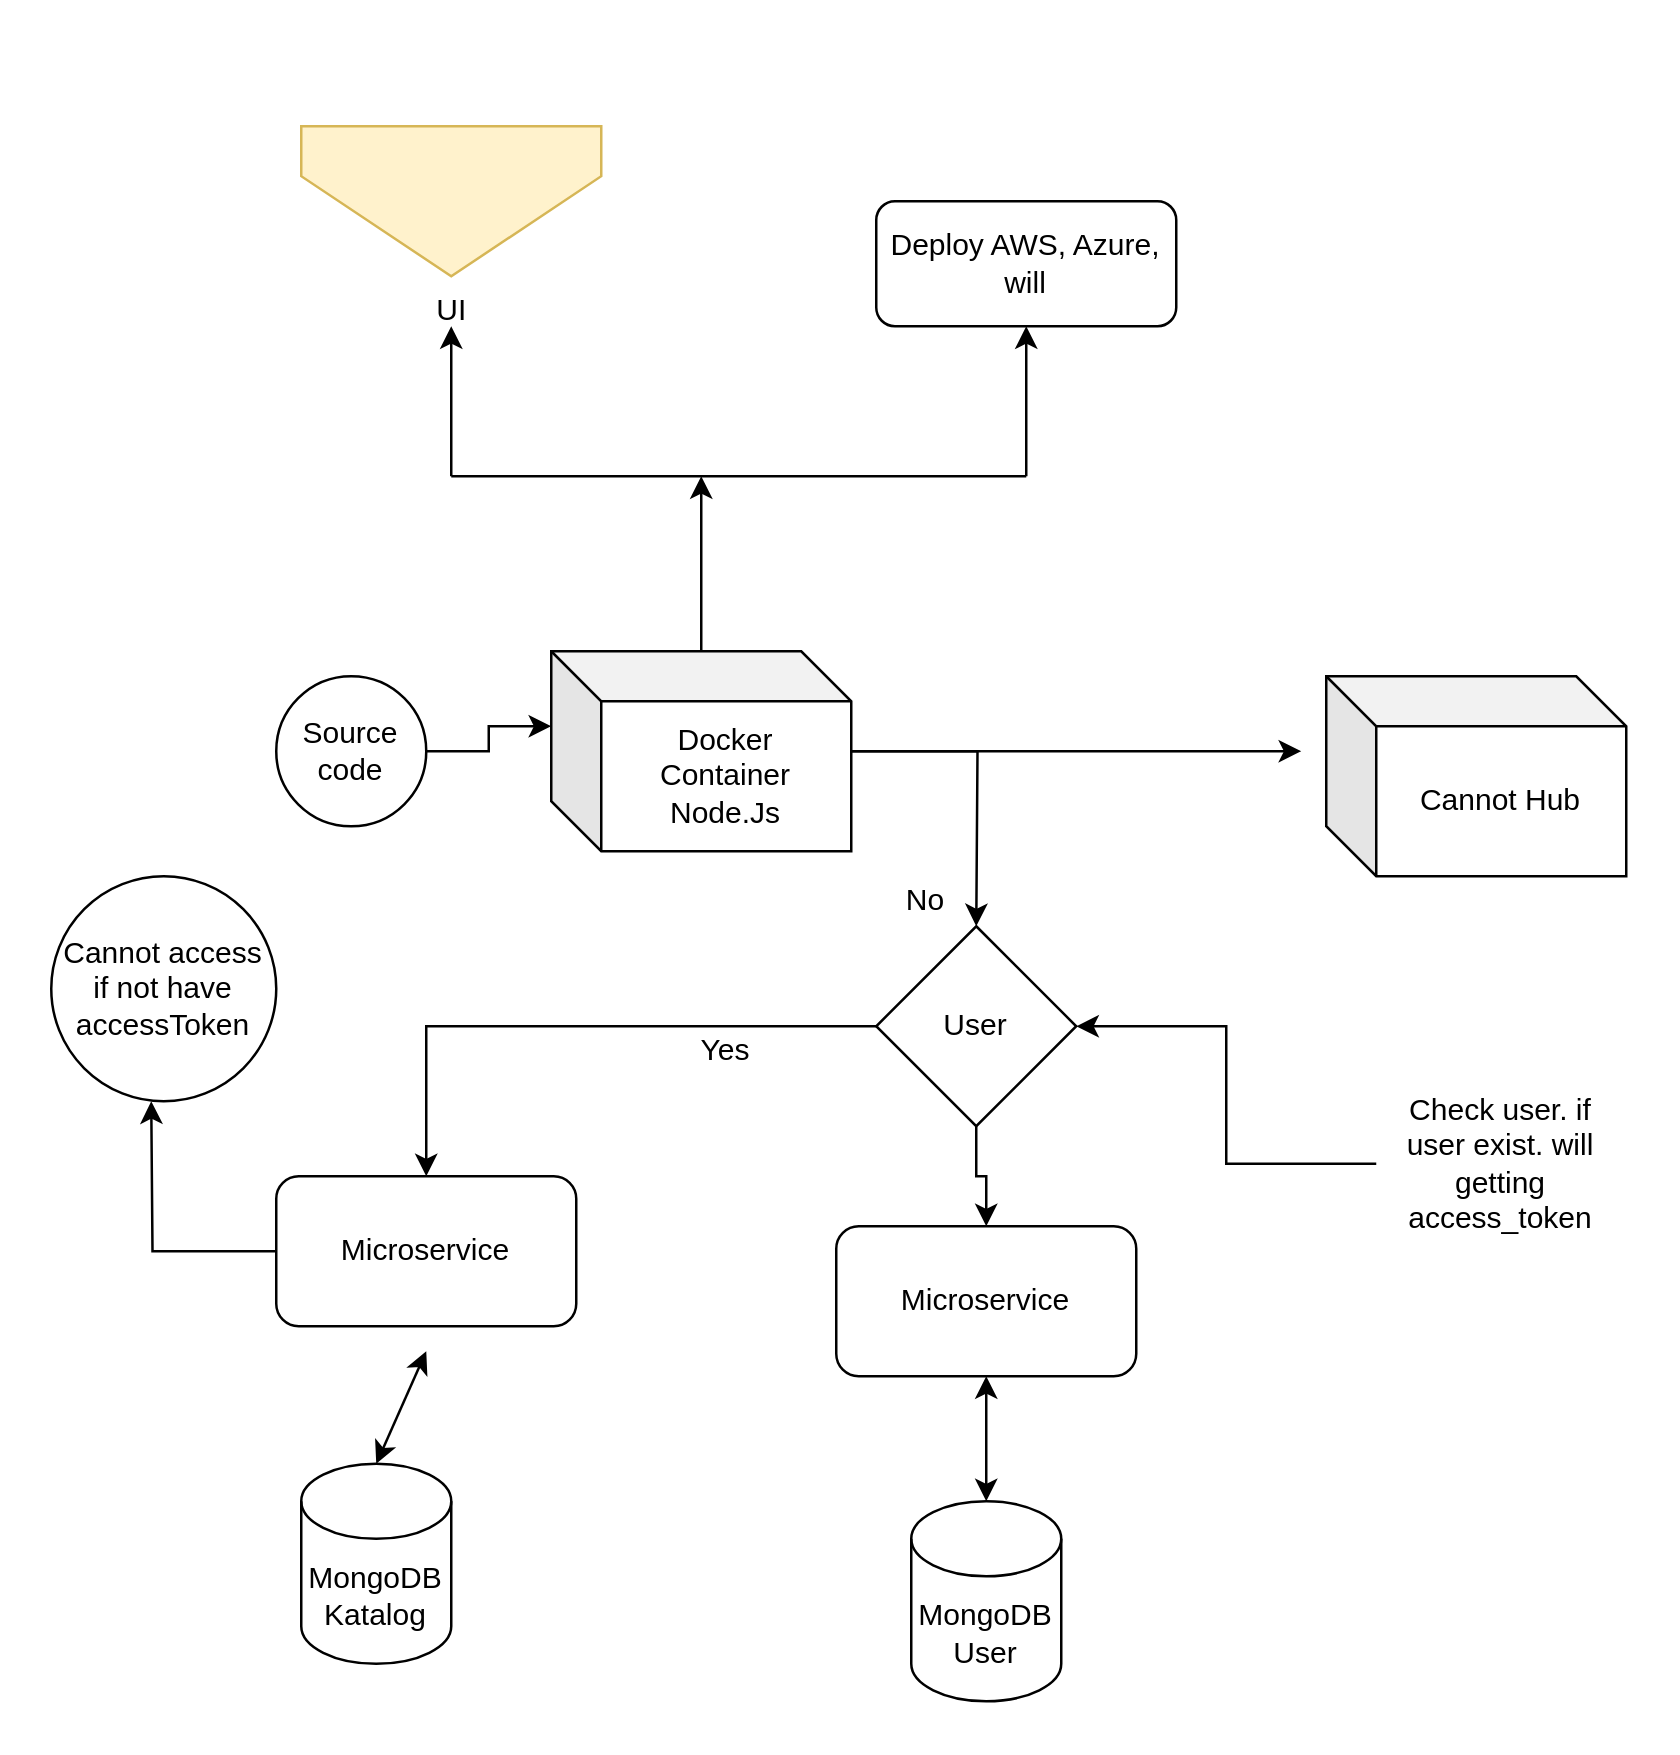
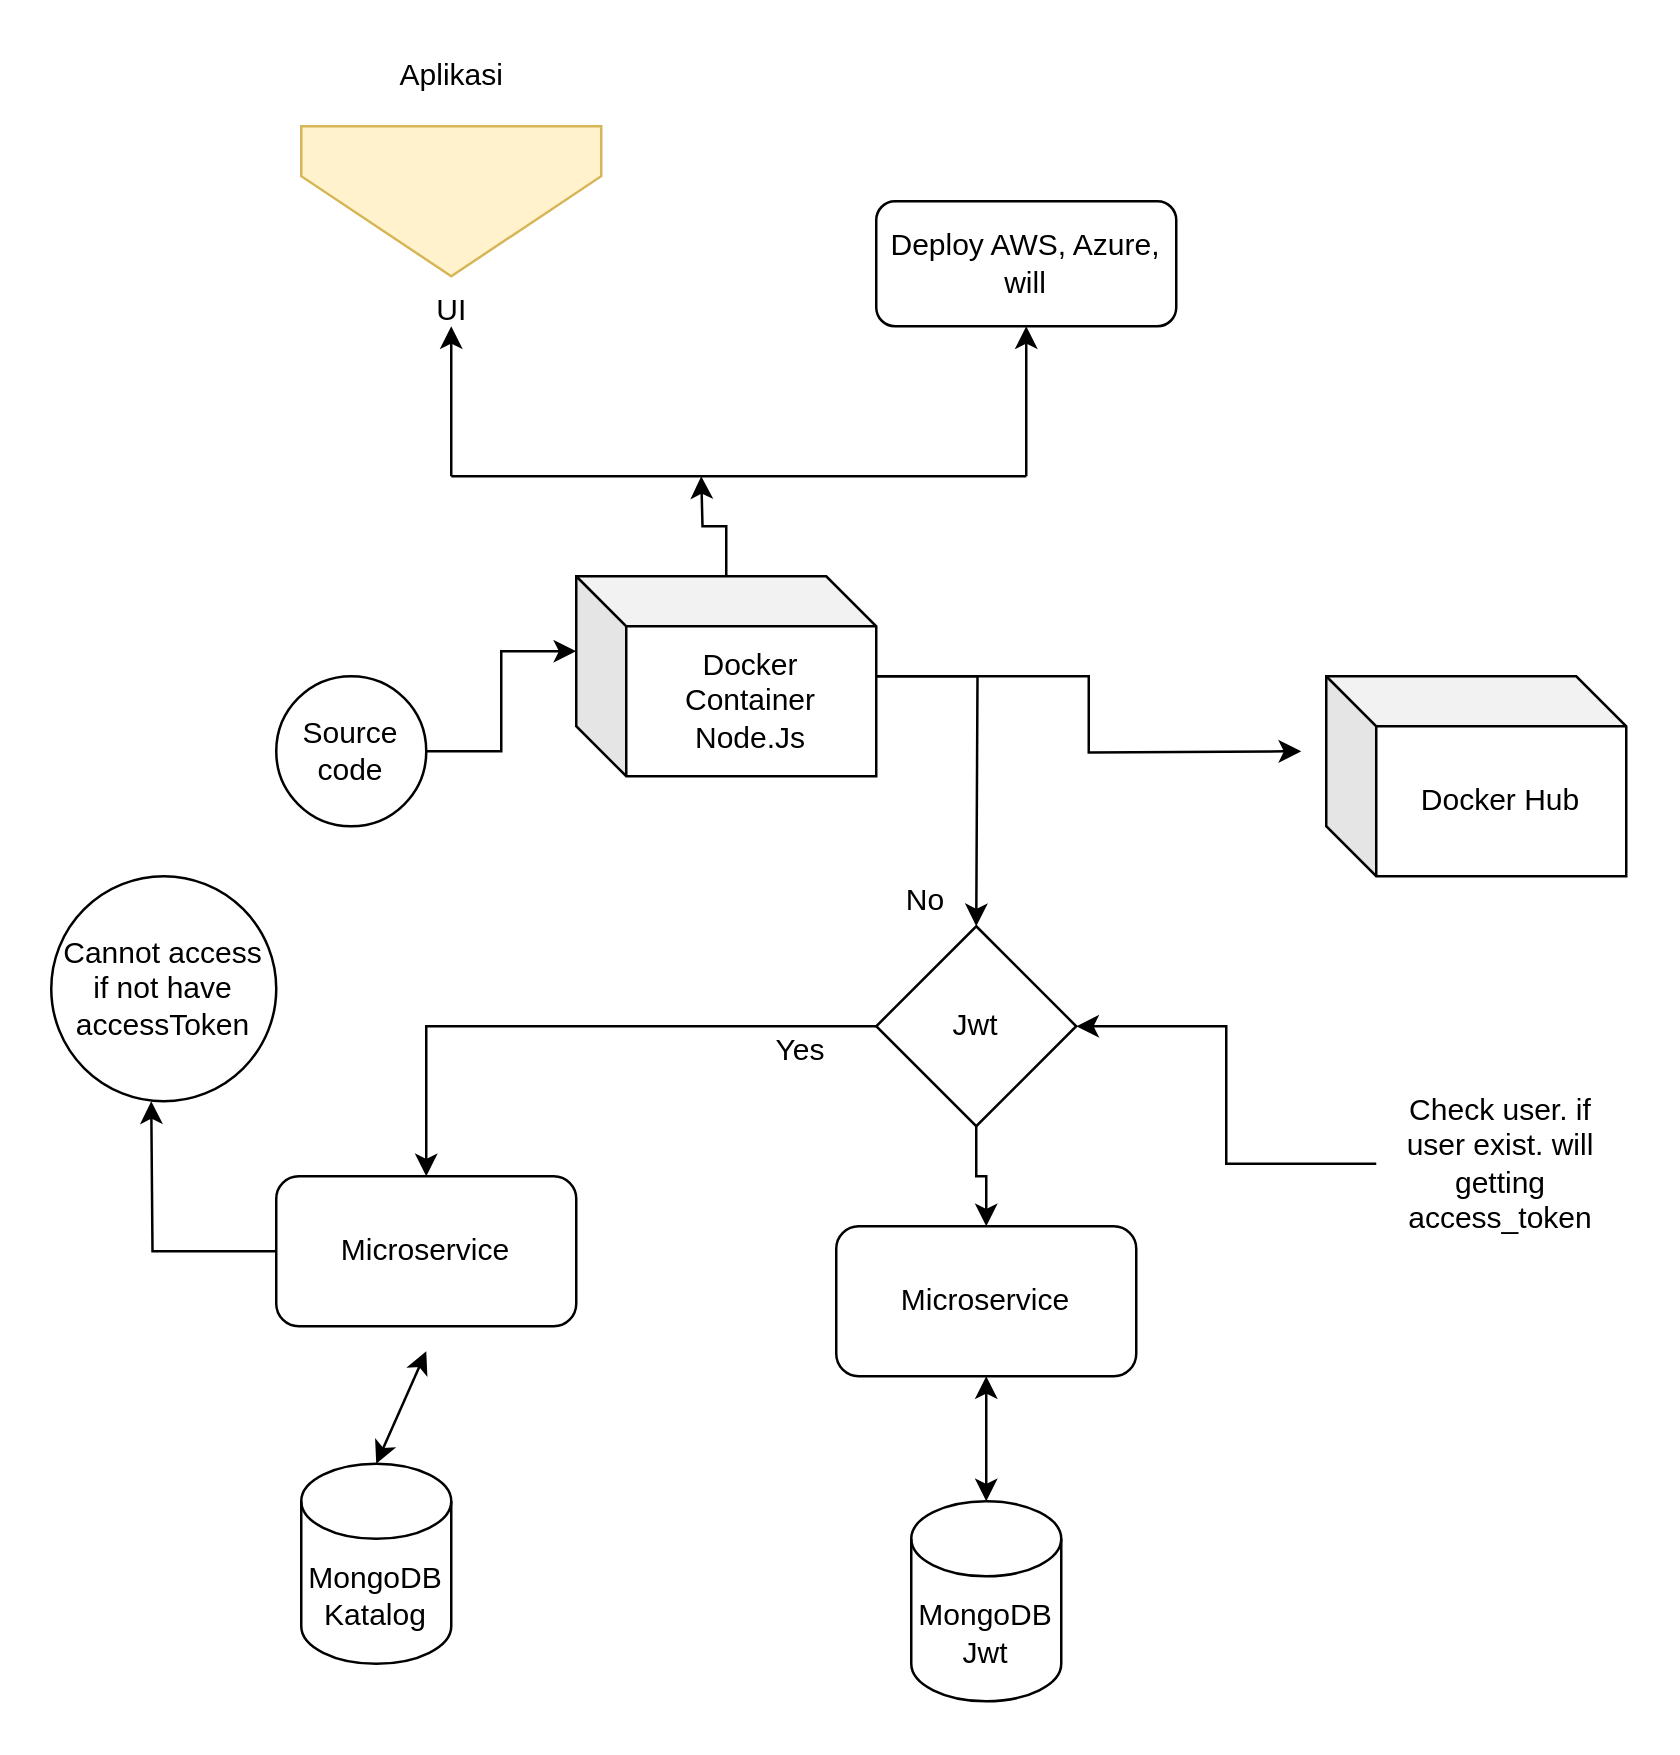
+ <mxCell id="25" value="Aplikasi" style="text;html=1;align=center;verticalAlign=middle;resizable=0;points=[];autosize=1;strokeColor=none;" vertex="1" parent="1"><mxGeometry x="150" y="20" width="60" height="20" as="geometry" /></mxCell>
- <mxCell id="5" value="&lt;div&gt;Docker &lt;br&gt;&lt;/div&gt;&lt;div&gt;Container Node.Js&lt;br&gt;&lt;/div&gt;" style="shape=cube;whiteSpace=wrap;html=1;boundedLbl=1;backgroundOutline=1;darkOpacity=0.05;darkOpacity2=0.1;" vertex="1" parent="1"><mxGeometry x="220" y="260" width="120" height="80" as="geometry" /></mxCell>
+ <mxCell id="5" value="&lt;div&gt;Docker &lt;br&gt;&lt;/div&gt;&lt;div&gt;Container Node.Js&lt;br&gt;&lt;/div&gt;" style="shape=cube;whiteSpace=wrap;html=1;boundedLbl=1;backgroundOutline=1;darkOpacity=0.05;darkOpacity2=0.1;" vertex="1" parent="1"><mxGeometry x="230" y="230" width="120" height="80" as="geometry" /></mxCell>
- <mxCell id="16" value="Cannot Hub" style="shape=cube;whiteSpace=wrap;html=1;boundedLbl=1;backgroundOutline=1;darkOpacity=0.05;darkOpacity2=0.1;" vertex="1" parent="1"><mxGeometry x="530" y="270" width="120" height="80" as="geometry" /></mxCell>
+ <mxCell id="16" value="Docker Hub" style="shape=cube;whiteSpace=wrap;html=1;boundedLbl=1;backgroundOutline=1;darkOpacity=0.05;darkOpacity2=0.1;" vertex="1" parent="1"><mxGeometry x="530" y="270" width="120" height="80" as="geometry" /></mxCell>
- <mxCell id="19" value="User" style="rhombus;whiteSpace=wrap;html=1;" vertex="1" parent="1"><mxGeometry x="350" y="370" width="80" height="80" as="geometry" /></mxCell>
+ <mxCell id="19" value="Jwt" style="rhombus;whiteSpace=wrap;html=1;" vertex="1" parent="1"><mxGeometry x="350" y="370" width="80" height="80" as="geometry" /></mxCell>
- <mxCell id="26" value="&lt;div&gt;Yes&lt;/div&gt;" style="text;html=1;strokeColor=none;fillColor=none;align=center;verticalAlign=middle;whiteSpace=wrap;rounded=0;" vertex="1" parent="1"><mxGeometry x="270" y="410" width="40" height="20" as="geometry" /></mxCell>
+ <mxCell id="26" value="&lt;div&gt;Yes&lt;/div&gt;" style="text;html=1;strokeColor=none;fillColor=none;align=center;verticalAlign=middle;whiteSpace=wrap;rounded=0;" vertex="1" parent="1"><mxGeometry x="300" y="410" width="40" height="20" as="geometry" /></mxCell>
- <mxCell id="12" value="&lt;div&gt;MongoDB&lt;/div&gt;&lt;div&gt;User&lt;/div&gt;" style="shape=cylinder3;whiteSpace=wrap;html=1;boundedLbl=1;backgroundOutline=1;size=15;" vertex="1" parent="1"><mxGeometry x="364" y="600" width="60" height="80" as="geometry" /></mxCell>
+ <mxCell id="12" value="&lt;div&gt;MongoDB&lt;/div&gt;&lt;div&gt;Jwt&lt;/div&gt;" style="shape=cylinder3;whiteSpace=wrap;html=1;boundedLbl=1;backgroundOutline=1;size=15;" vertex="1" parent="1"><mxGeometry x="364" y="600" width="60" height="80" as="geometry" /></mxCell>
